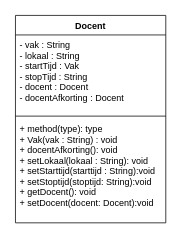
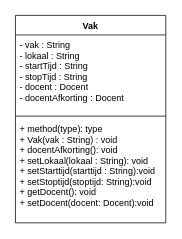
- <mxCell id="2" value="Docent" style="swimlane;fontStyle=1;align=center;verticalAlign=top;childLayout=stackLayout;horizontal=1;startSize=26;horizontalStack=0;resizeParent=1;resizeParentMax=0;resizeLast=0;collapsible=1;marginBottom=0;" vertex="1" parent="1"><mxGeometry x="20" y="20" width="200" height="276" as="geometry" /></mxCell>
+ <mxCell id="2" value="Vak" style="swimlane;fontStyle=1;align=center;verticalAlign=top;childLayout=stackLayout;horizontal=1;startSize=26;horizontalStack=0;resizeParent=1;resizeParentMax=0;resizeLast=0;collapsible=1;marginBottom=0;" vertex="1" parent="1"><mxGeometry x="20" y="20" width="200" height="276" as="geometry" /></mxCell>
- <mxCell id="3" value="- vak : String&#10;- lokaal : String&#10;- startTijd : Vak&#10;- stopTijd : String&#10;- docent : Docent&#10;- docentAfkorting : Docent" style="text;strokeColor=none;fillColor=none;align=left;verticalAlign=top;spacingLeft=4;spacingRight=4;overflow=hidden;rotatable=0;points=[[0,0.5],[1,0.5]];portConstraint=eastwest;" vertex="1" parent="2"><mxGeometry y="26" width="200" height="104" as="geometry" /></mxCell>
+ <mxCell id="3" value="- vak : String&#10;- lokaal : String&#10;- startTijd : String&#10;- stopTijd : String&#10;- docent : Docent&#10;- docentAfkorting : Docent" style="text;strokeColor=none;fillColor=none;align=left;verticalAlign=top;spacingLeft=4;spacingRight=4;overflow=hidden;rotatable=0;points=[[0,0.5],[1,0.5]];portConstraint=eastwest;" vertex="1" parent="2"><mxGeometry y="26" width="200" height="104" as="geometry" /></mxCell>
